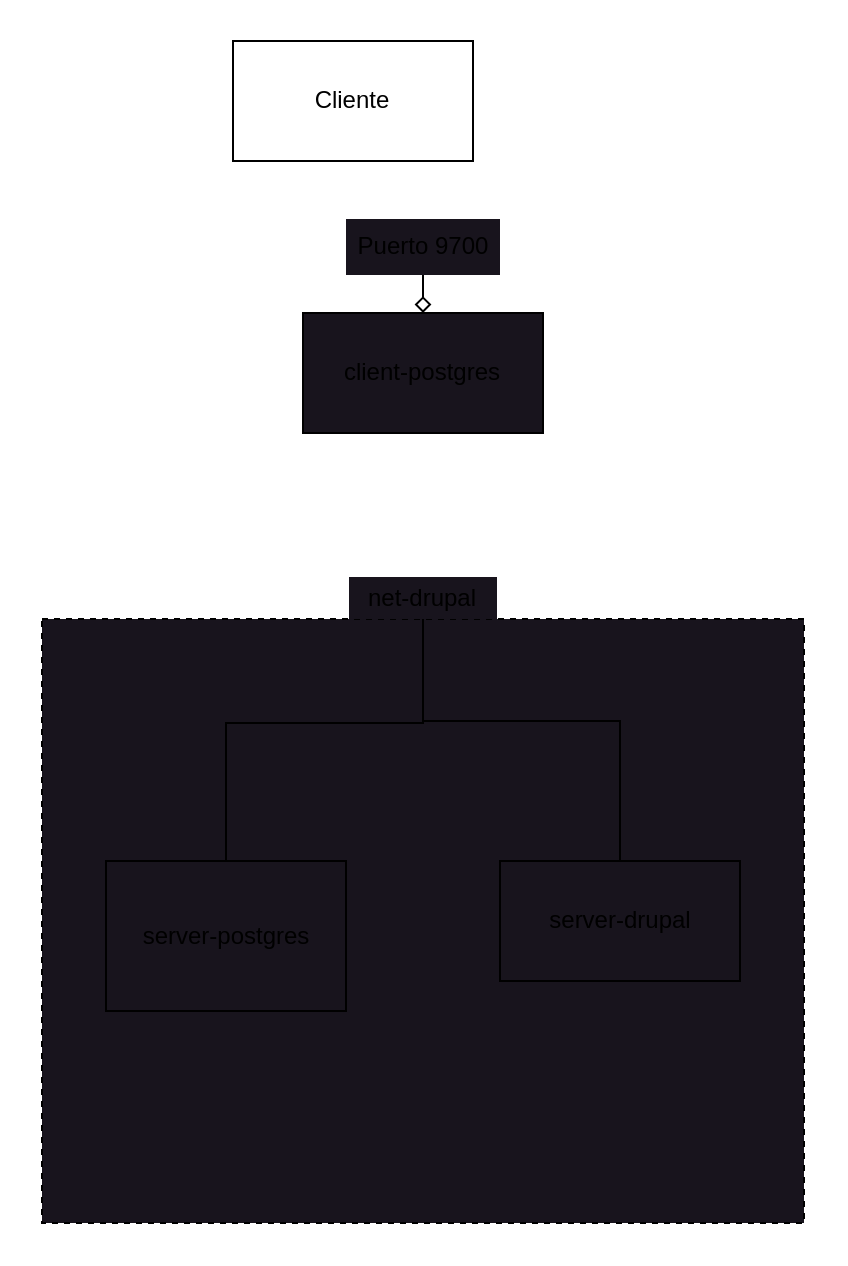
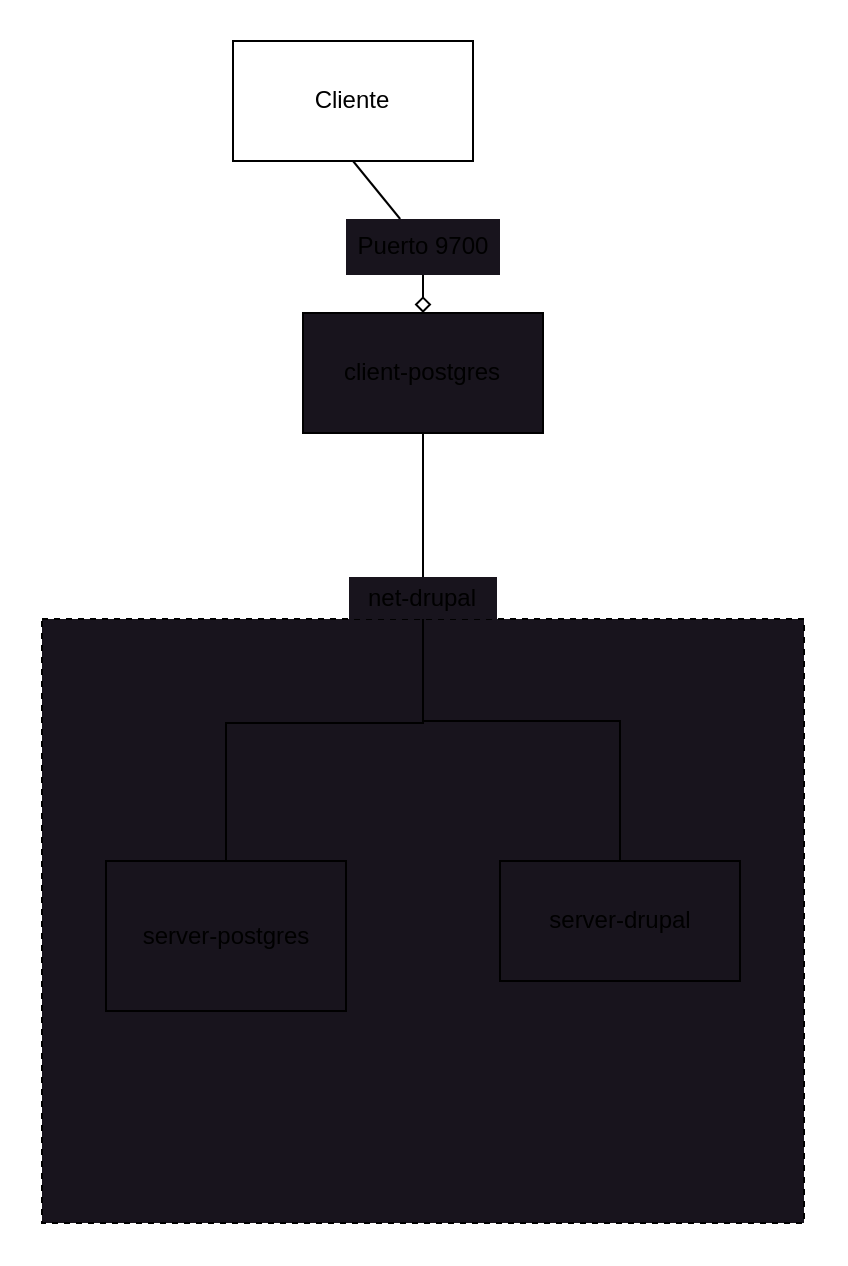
+ <mxCell id="4" style="edgeStyle=none;html=1;exitX=0.5;exitY=1;exitDx=0;exitDy=0;endArrow=none;endFill=0;" edge="1" parent="1" source="5" target="7"><mxGeometry relative="1" as="geometry" /></mxCell>
+ <mxCell id="8" style="edgeStyle=none;html=1;exitX=0.5;exitY=1;exitDx=0;exitDy=0;endArrow=none;endFill=0;" edge="1" parent="1" source="9" target="11"><mxGeometry relative="1" as="geometry" /></mxCell>
